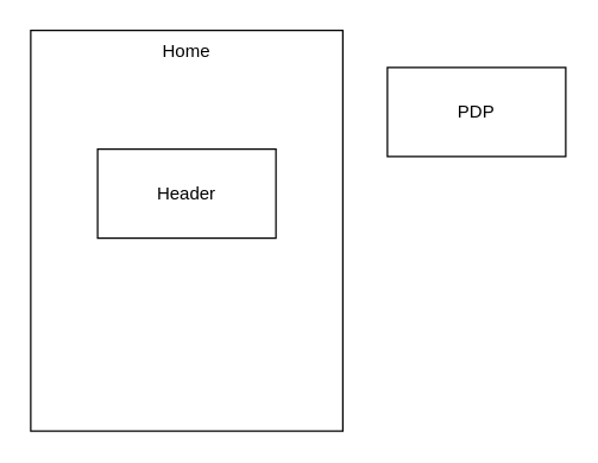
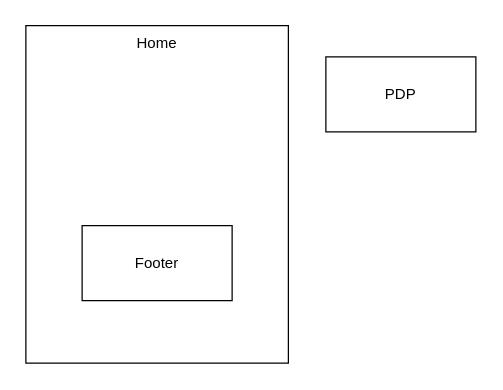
- <mxCell id="4" value="Header" style="rounded=0;whiteSpace=wrap;html=1;" vertex="1" parent="1"><mxGeometry x="65" y="100" width="120" height="60" as="geometry" /></mxCell>
+ <mxCell id="5" value="Footer" style="rounded=0;whiteSpace=wrap;html=1;" vertex="1" parent="1"><mxGeometry x="65" y="180" width="120" height="60" as="geometry" /></mxCell>
